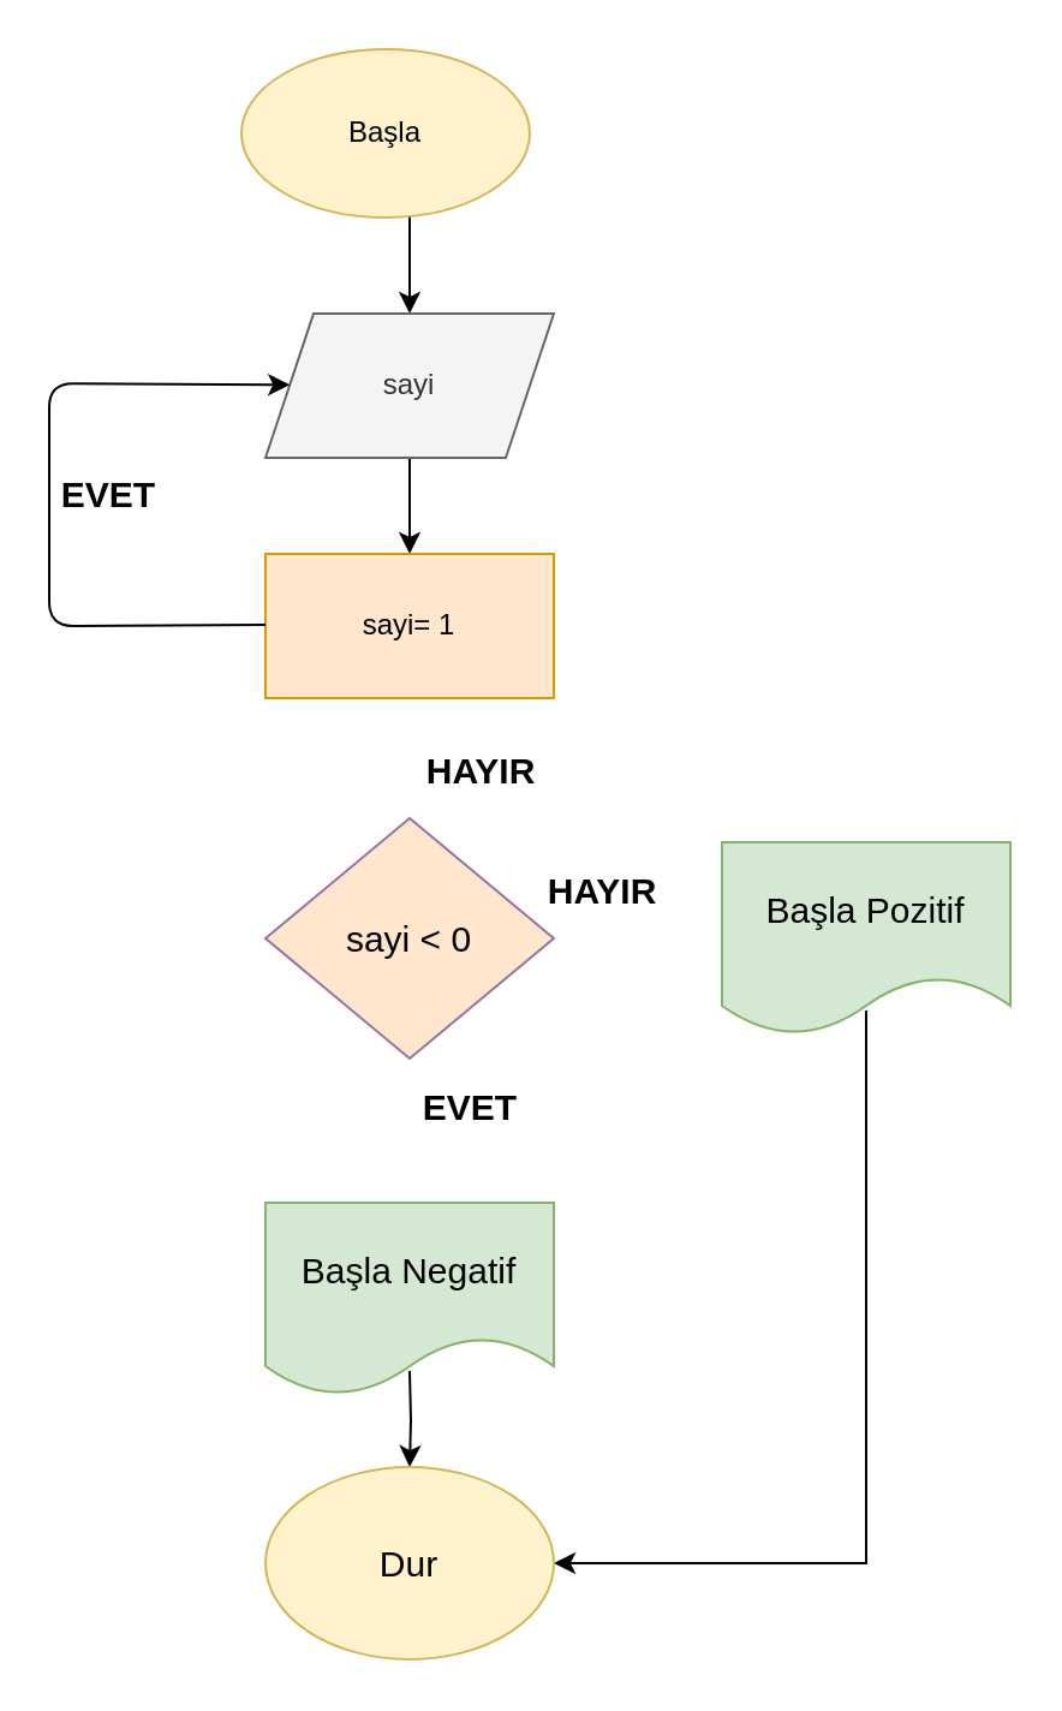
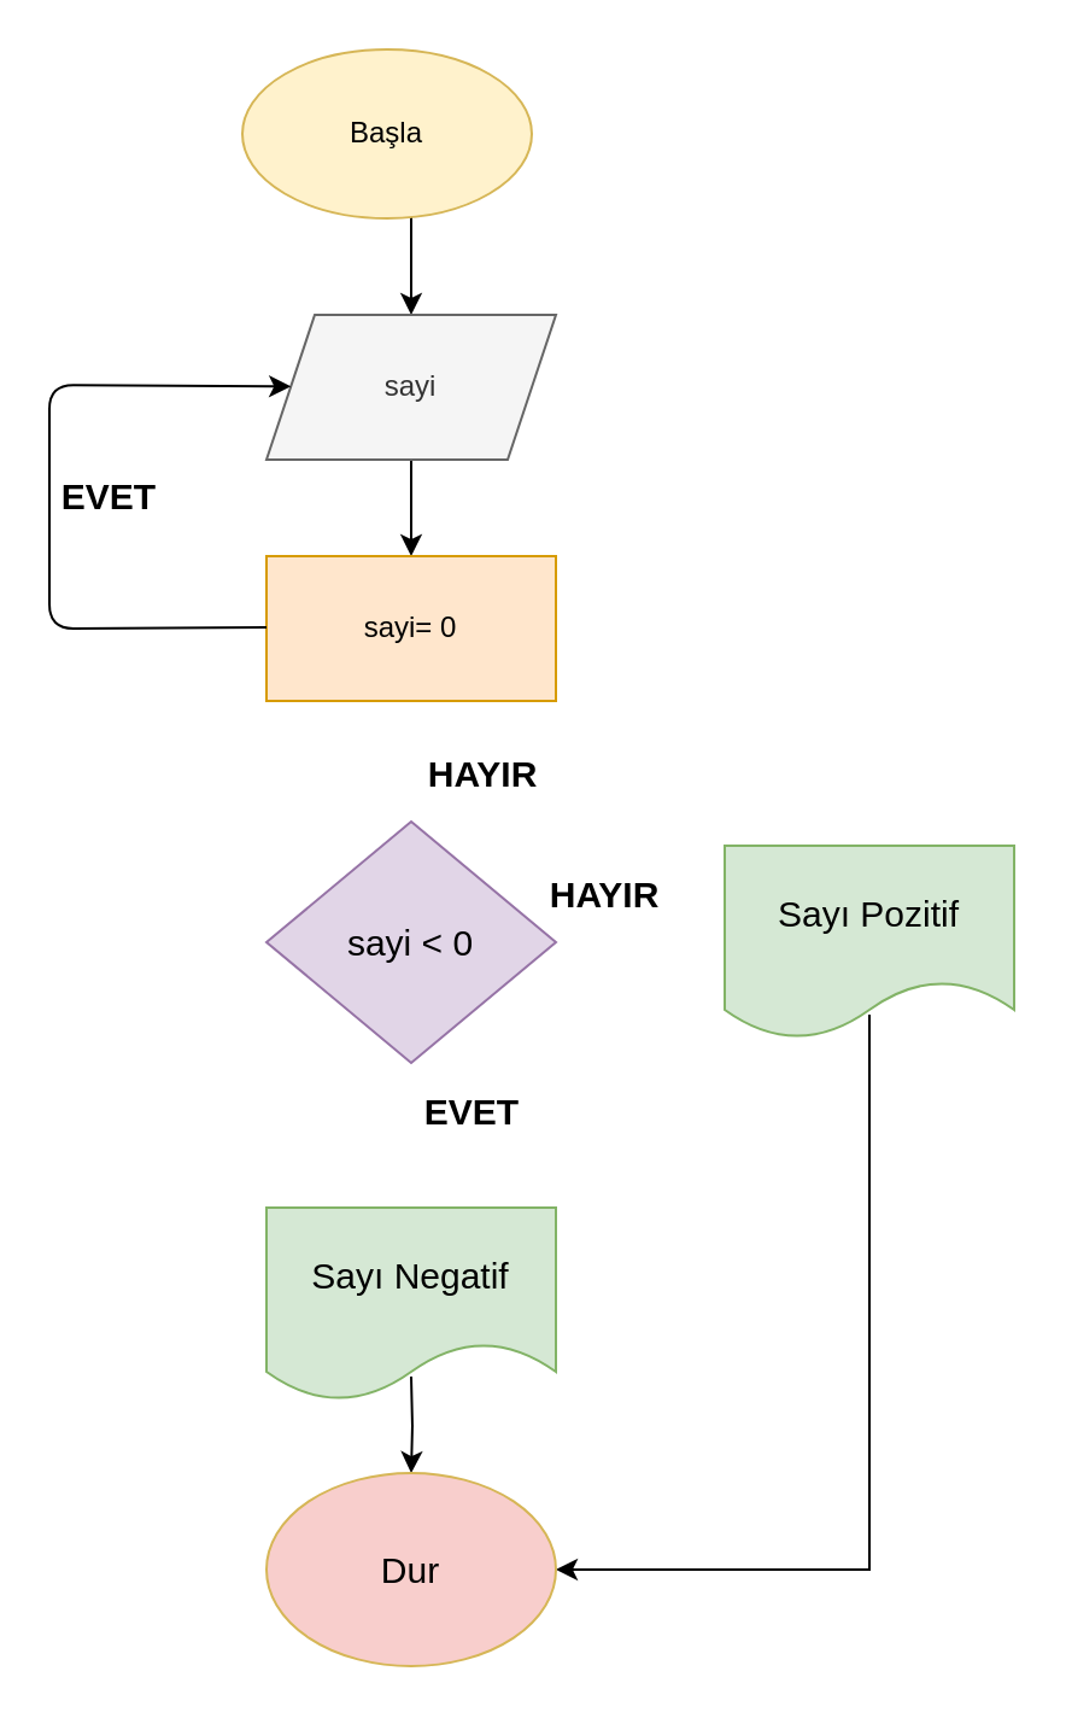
- <mxCell id="6" value="sayi= 1" style="whiteSpace=wrap;html=1;fillColor=#ffe6cc;strokeColor=#d79b00;" vertex="1" parent="1"><mxGeometry x="110" y="230" width="120" height="60" as="geometry" /></mxCell>
+ <mxCell id="6" value="sayi= 0" style="whiteSpace=wrap;html=1;fillColor=#ffe6cc;strokeColor=#d79b00;" vertex="1" parent="1"><mxGeometry x="110" y="230" width="120" height="60" as="geometry" /></mxCell>
- <mxCell id="12" value="Başla Pozitif" style="shape=document;whiteSpace=wrap;html=1;boundedLbl=1;fontSize=15;fillColor=#d5e8d4;strokeColor=#82b366;" vertex="1" parent="1"><mxGeometry x="300" y="350" width="120" height="80" as="geometry" /></mxCell>
+ <mxCell id="12" value="Sayı Pozitif" style="shape=document;whiteSpace=wrap;html=1;boundedLbl=1;fontSize=15;fillColor=#d5e8d4;strokeColor=#82b366;" vertex="1" parent="1"><mxGeometry x="300" y="350" width="120" height="80" as="geometry" /></mxCell>
- <mxCell id="10" value="sayi &amp;lt; 0" style="rhombus;whiteSpace=wrap;html=1;fontSize=15;fillColor=#ffe6cc;strokeColor=#9673a6;" vertex="1" parent="1"><mxGeometry x="110" y="340" width="120" height="100" as="geometry" /></mxCell>
+ <mxCell id="10" value="sayi &amp;lt; 0" style="rhombus;whiteSpace=wrap;html=1;fontSize=15;fillColor=#e1d5e7;strokeColor=#9673a6;" vertex="1" parent="1"><mxGeometry x="110" y="340" width="120" height="100" as="geometry" /></mxCell>
- <mxCell id="16" value="Başla Negatif" style="shape=document;whiteSpace=wrap;html=1;boundedLbl=1;fontSize=15;fillColor=#d5e8d4;strokeColor=#82b366;" vertex="1" parent="1"><mxGeometry x="110" y="500" width="120" height="80" as="geometry" /></mxCell>
+ <mxCell id="16" value="Sayı Negatif" style="shape=document;whiteSpace=wrap;html=1;boundedLbl=1;fontSize=15;fillColor=#d5e8d4;strokeColor=#82b366;" vertex="1" parent="1"><mxGeometry x="110" y="500" width="120" height="80" as="geometry" /></mxCell>
- <mxCell id="18" value="Dur" style="ellipse;whiteSpace=wrap;html=1;fontSize=15;fillColor=#fff2cc;strokeColor=#d6b656;" vertex="1" parent="1"><mxGeometry x="110" y="610" width="120" height="80" as="geometry" /></mxCell>
+ <mxCell id="18" value="Dur" style="ellipse;whiteSpace=wrap;html=1;fontSize=15;fillColor=#f8cecc;strokeColor=#d6b656;" vertex="1" parent="1"><mxGeometry x="110" y="610" width="120" height="80" as="geometry" /></mxCell>
